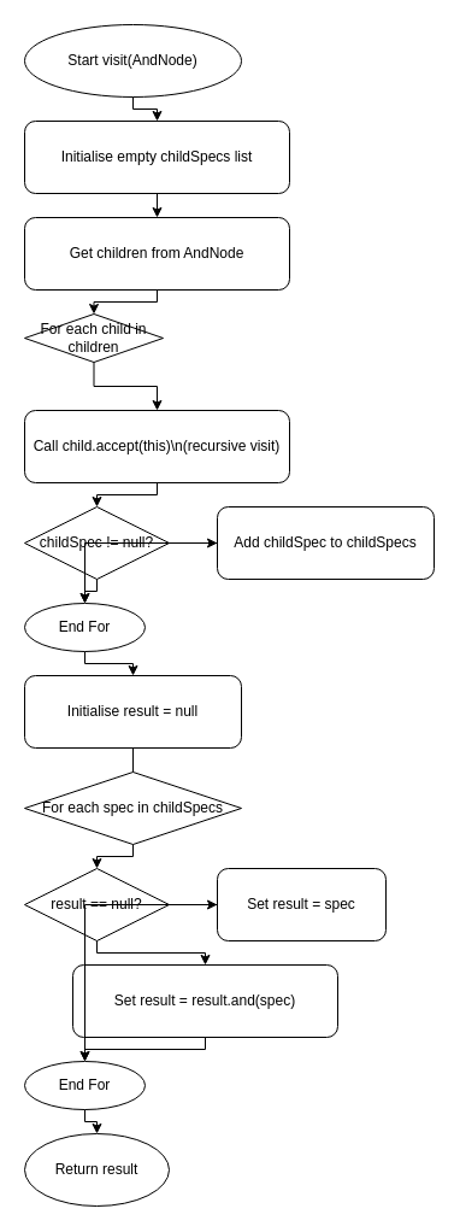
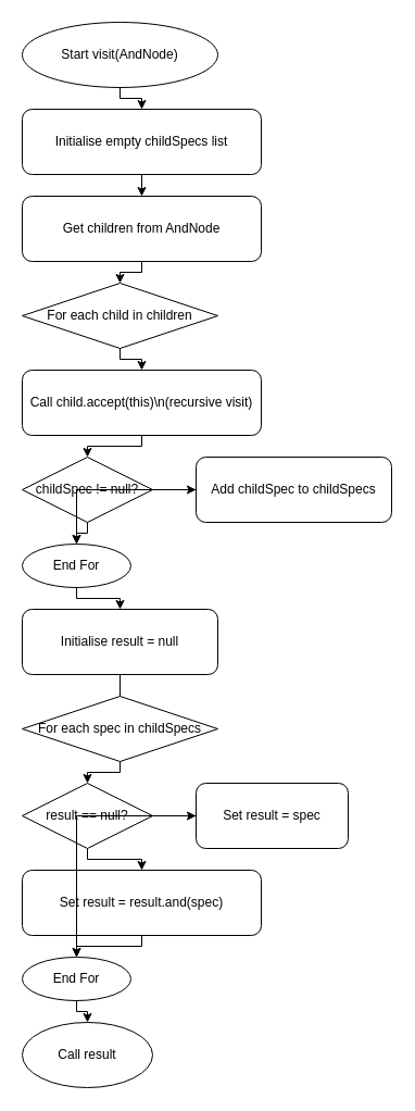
- <mxCell id="5" value="For each child in children" style="rhombus;whiteSpace=wrap;html=1;" vertex="1" parent="1"><mxGeometry x="20" y="260" width="115" height="40" as="geometry" /></mxCell>
+ <mxCell id="5" value="For each child in children" style="rhombus;whiteSpace=wrap;html=1;" vertex="1" parent="1"><mxGeometry x="20" y="260" width="180" height="60" as="geometry" /></mxCell>
- <mxCell id="14" value="Set result = result.and(spec)" style="rounded=1;whiteSpace=wrap;html=1;" vertex="1" parent="1"><mxGeometry x="60" y="800" width="220" height="60" as="geometry" /></mxCell>
+ <mxCell id="14" value="Set result = result.and(spec)" style="rounded=1;whiteSpace=wrap;html=1;" vertex="1" parent="1"><mxGeometry x="20" y="800" width="220" height="60" as="geometry" /></mxCell>
- <mxCell id="16" value="Return result" style="ellipse;whiteSpace=wrap;html=1;" vertex="1" parent="1"><mxGeometry x="20" y="940" width="120" height="60" as="geometry" /></mxCell>
+ <mxCell id="16" value="Call result" style="ellipse;whiteSpace=wrap;html=1;" vertex="1" parent="1"><mxGeometry x="20" y="940" width="120" height="60" as="geometry" /></mxCell>
